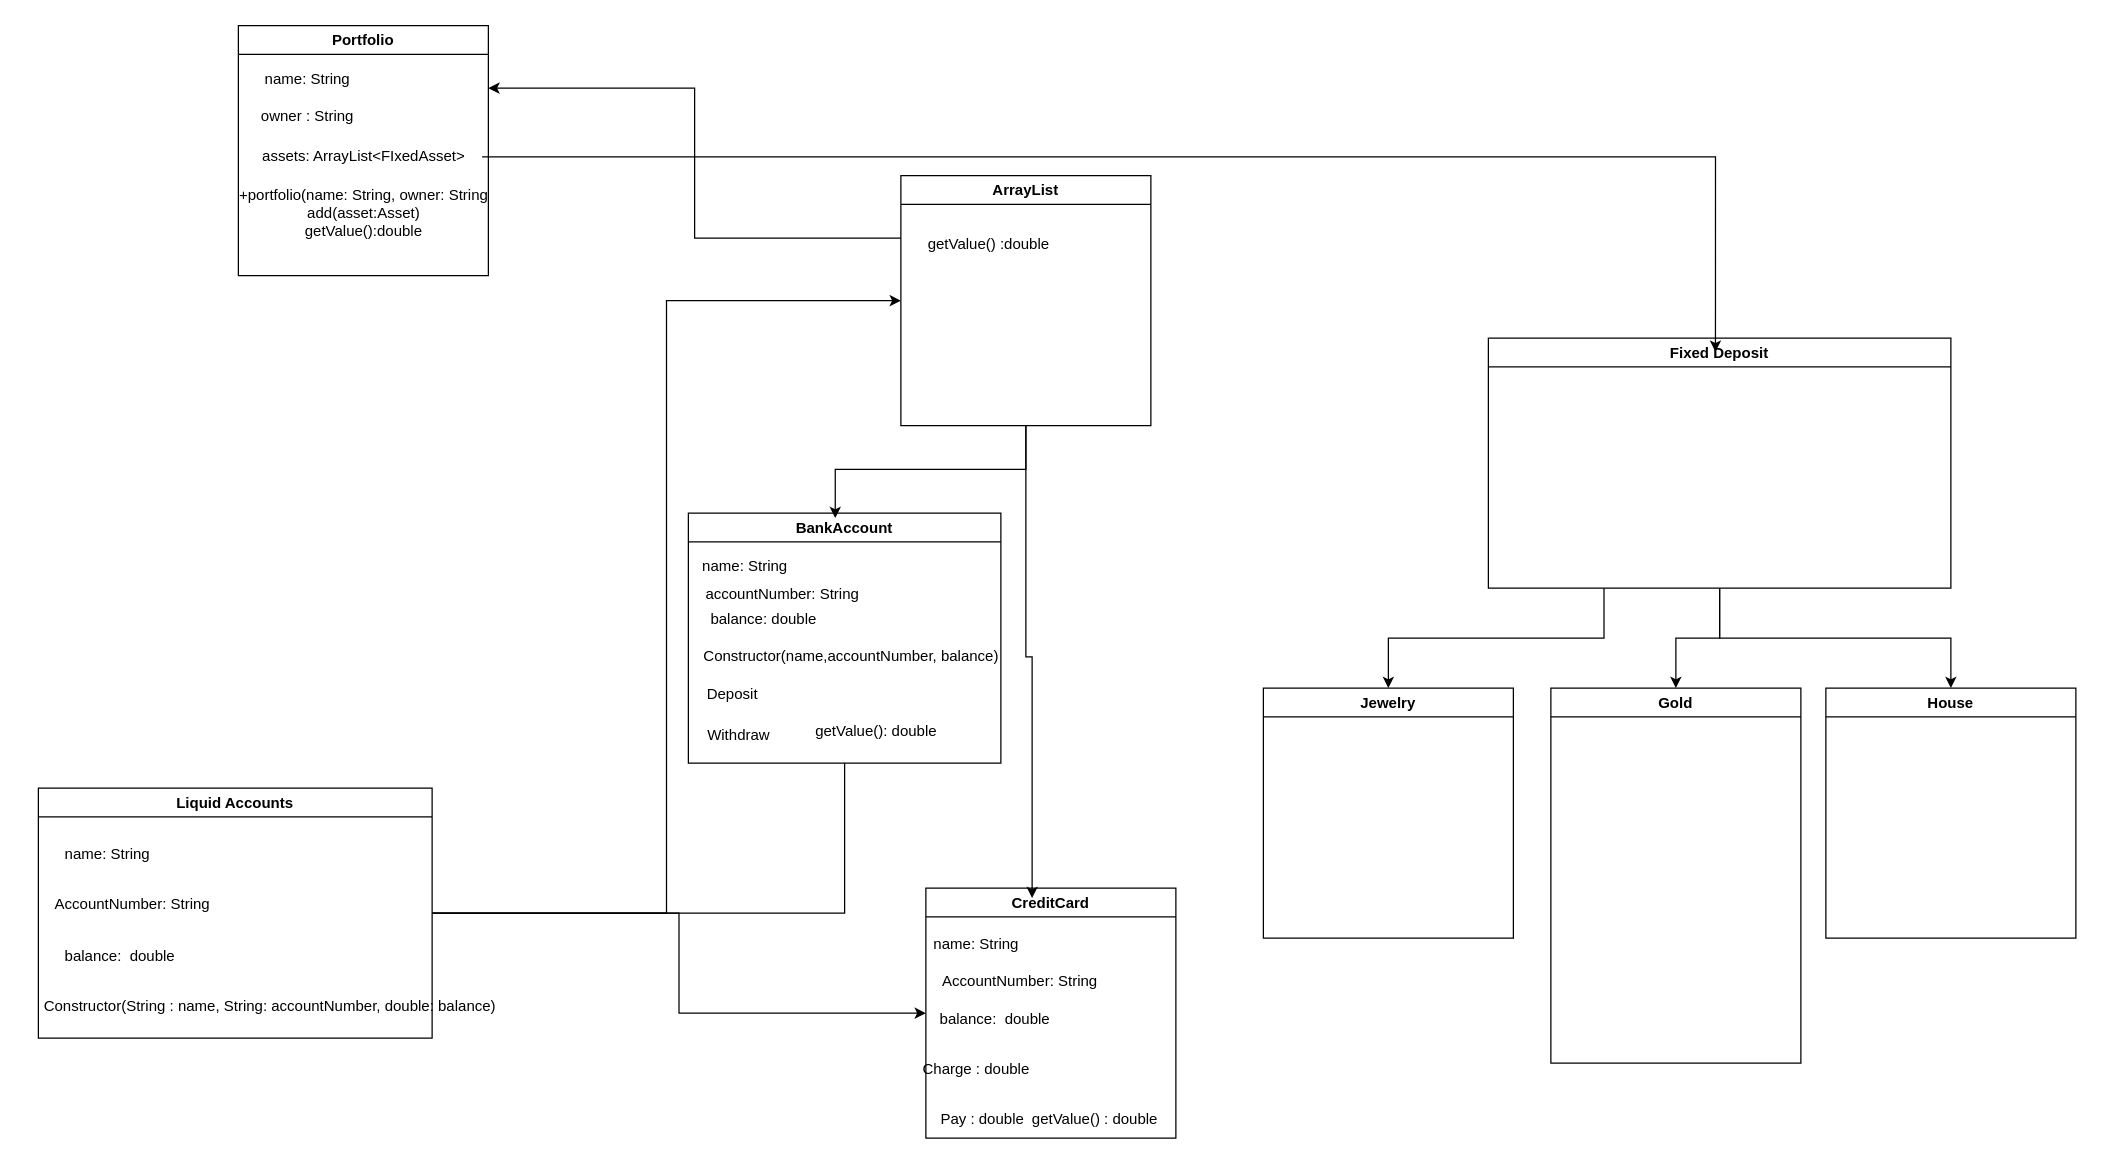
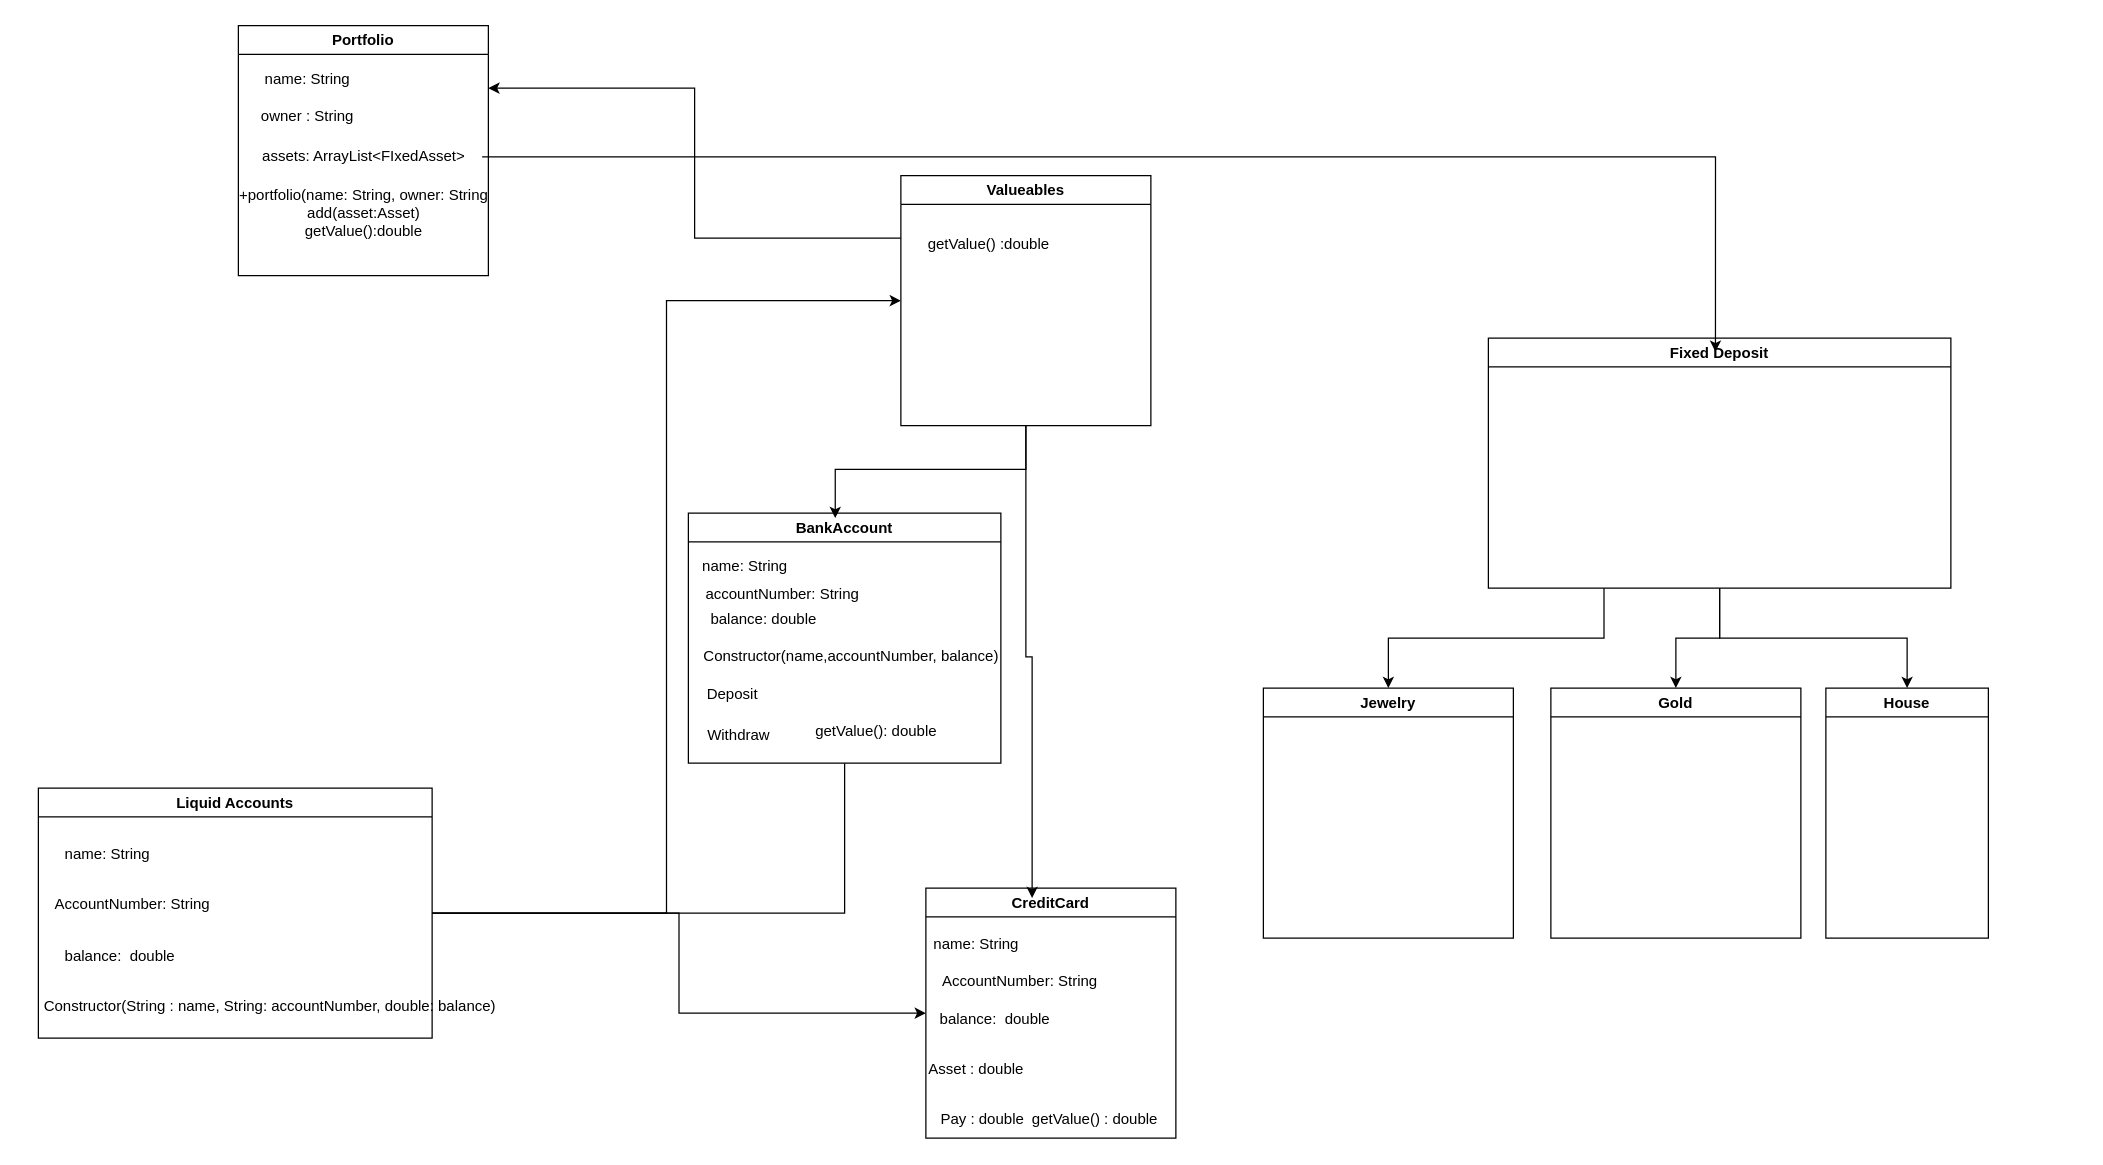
- <mxCell id="38" value="ArrayList" style="swimlane;whiteSpace=wrap;html=1;" vertex="1" parent="1"><mxGeometry x="720" y="140" width="200" height="200" as="geometry" /></mxCell>
+ <mxCell id="38" value="Valueables" style="swimlane;whiteSpace=wrap;html=1;" vertex="1" parent="1"><mxGeometry x="720" y="140" width="200" height="200" as="geometry" /></mxCell>
- <mxCell id="36" value="House" style="swimlane;whiteSpace=wrap;html=1;" vertex="1" parent="1"><mxGeometry x="1460" y="550" width="200" height="200" as="geometry" /></mxCell>
+ <mxCell id="36" value="House" style="swimlane;whiteSpace=wrap;html=1;" vertex="1" parent="1"><mxGeometry x="1460" y="550" width="130" height="200" as="geometry" /></mxCell>
- <mxCell id="35" value="Gold" style="swimlane;whiteSpace=wrap;html=1;" vertex="1" parent="1"><mxGeometry x="1240" y="550" width="200" height="300" as="geometry" /></mxCell>
+ <mxCell id="35" value="Gold" style="swimlane;whiteSpace=wrap;html=1;" vertex="1" parent="1"><mxGeometry x="1240" y="550" width="200" height="200" as="geometry" /></mxCell>
- <mxCell id="24" value="Charge : double" style="text;html=1;align=center;verticalAlign=middle;resizable=0;points=[];autosize=1;strokeColor=none;fillColor=none;" vertex="1" parent="23"><mxGeometry x="-15" y="130" width="110" height="30" as="geometry" /></mxCell>
+ <mxCell id="24" value="Asset : double" style="text;html=1;align=center;verticalAlign=middle;resizable=0;points=[];autosize=1;strokeColor=none;fillColor=none;" vertex="1" parent="23"><mxGeometry x="-15" y="130" width="110" height="30" as="geometry" /></mxCell>
